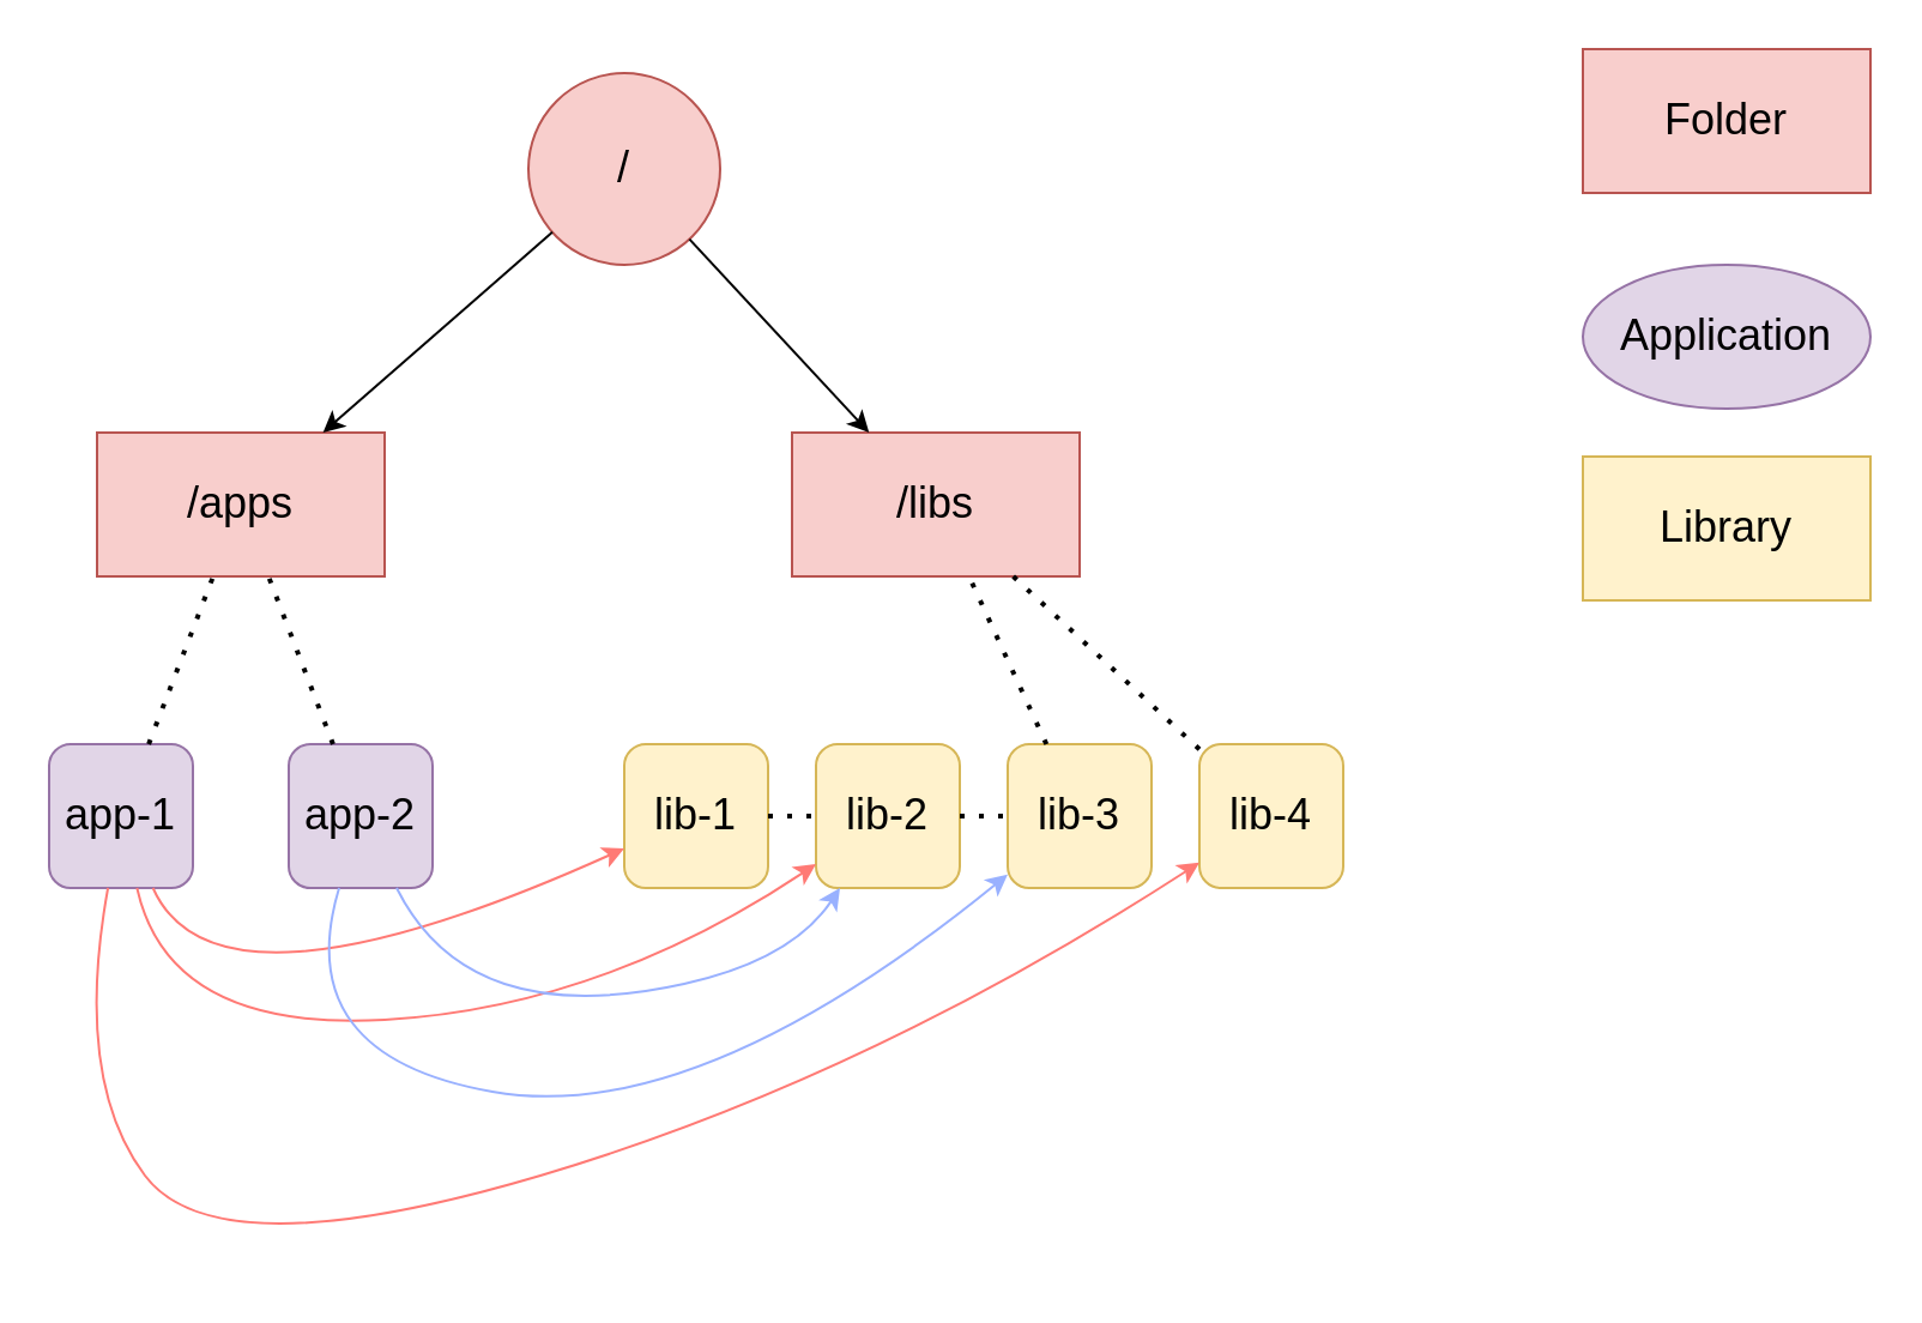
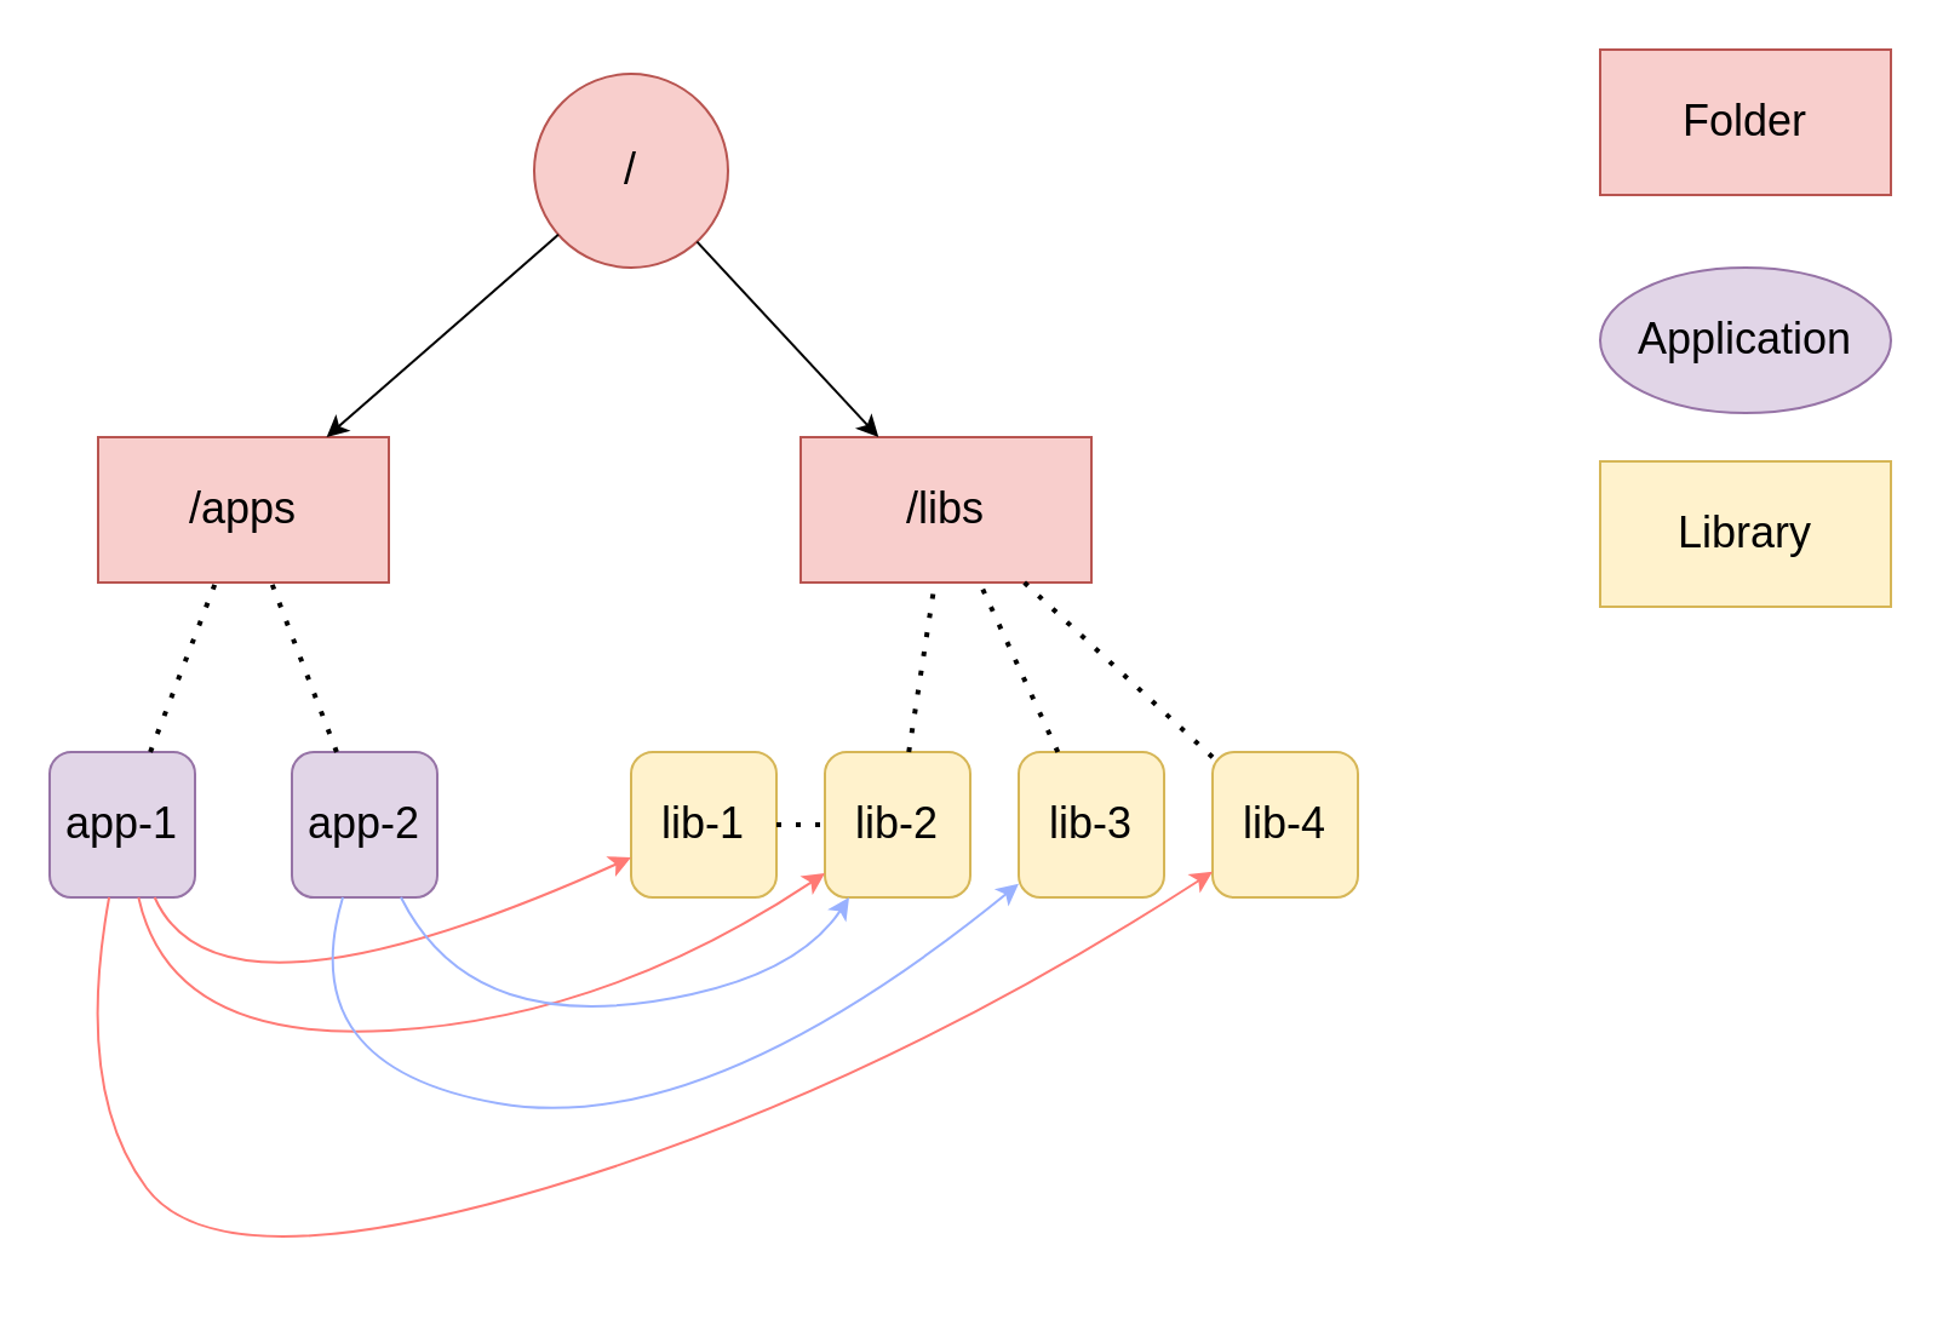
- <mxCell id="19" value="" style="endArrow=none;dashed=1;html=1;dashPattern=1 3;strokeWidth=2;rounded=0;fontSize=18;" edge="1" parent="1" source="13" target="14"><mxGeometry width="50" height="50" relative="1" as="geometry"><mxPoint x="91.538" y="340" as="sourcePoint" /><mxPoint x="118.462" y="270" as="targetPoint" /></mxGeometry></mxCell>
+ <mxCell id="19" value="" style="endArrow=none;dashed=1;html=1;dashPattern=1 3;strokeWidth=2;rounded=0;fontSize=18;" edge="1" parent="1" source="13" target="4"><mxGeometry width="50" height="50" relative="1" as="geometry"><mxPoint x="91.538" y="340" as="sourcePoint" /><mxPoint x="118.462" y="270" as="targetPoint" /></mxGeometry></mxCell>
